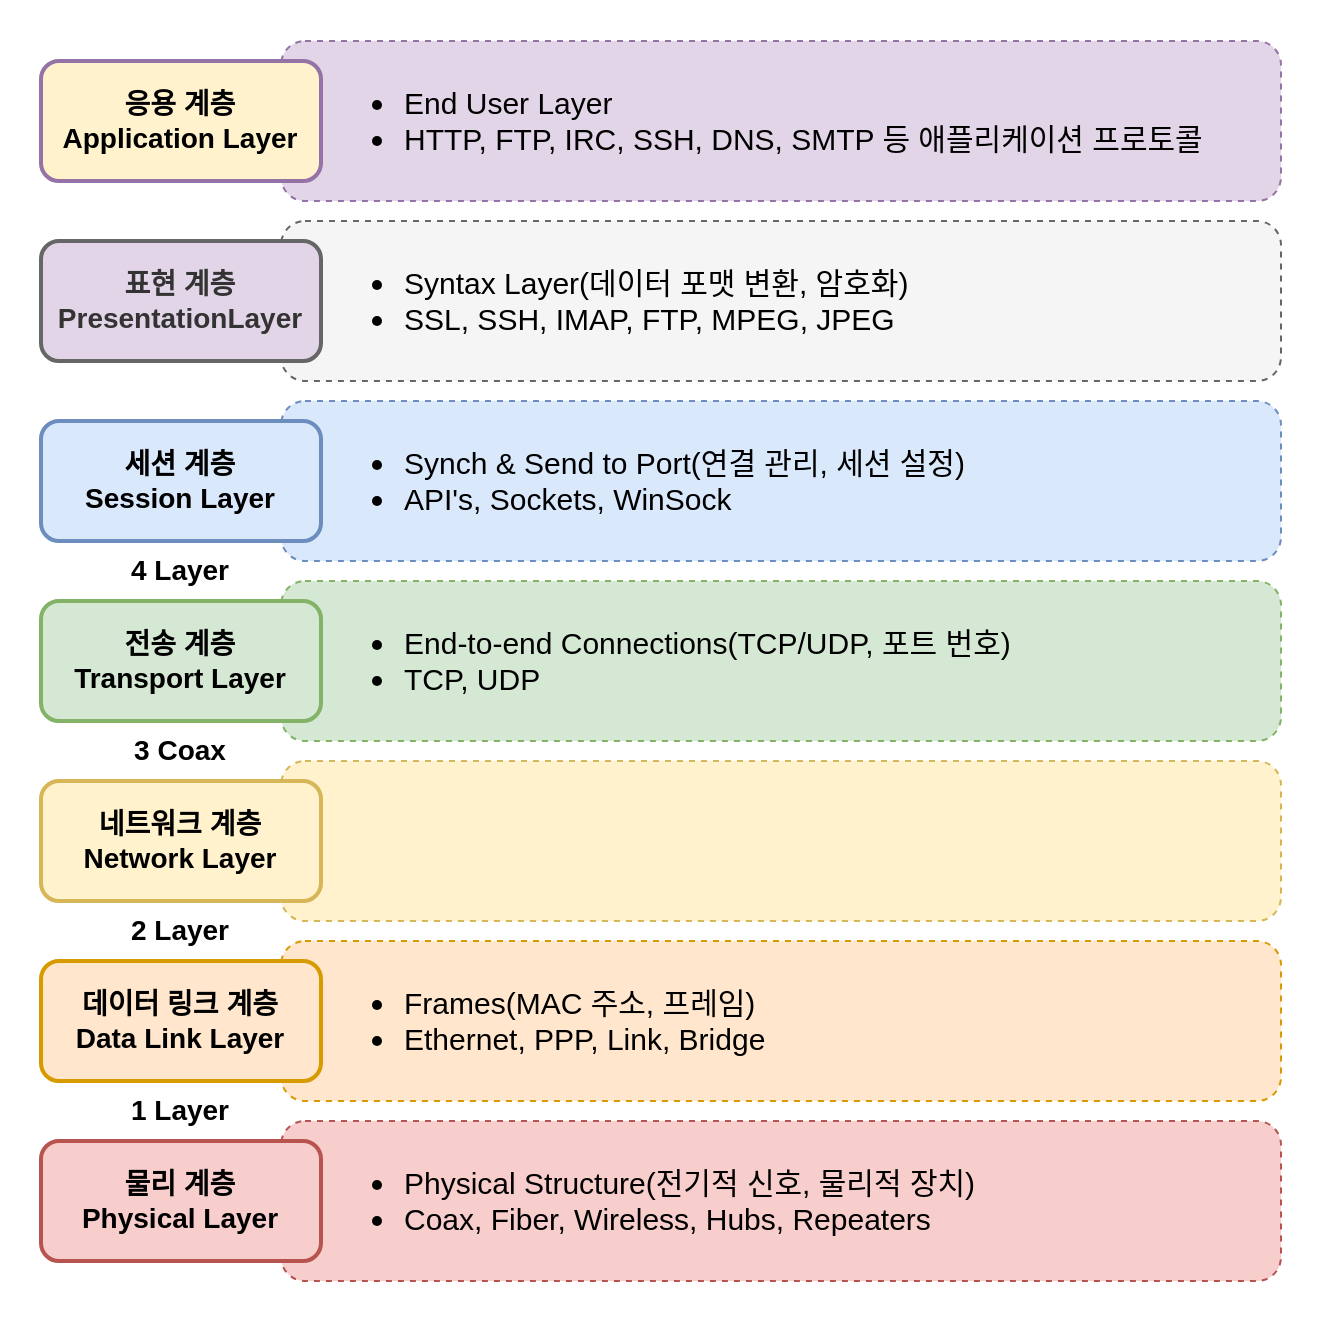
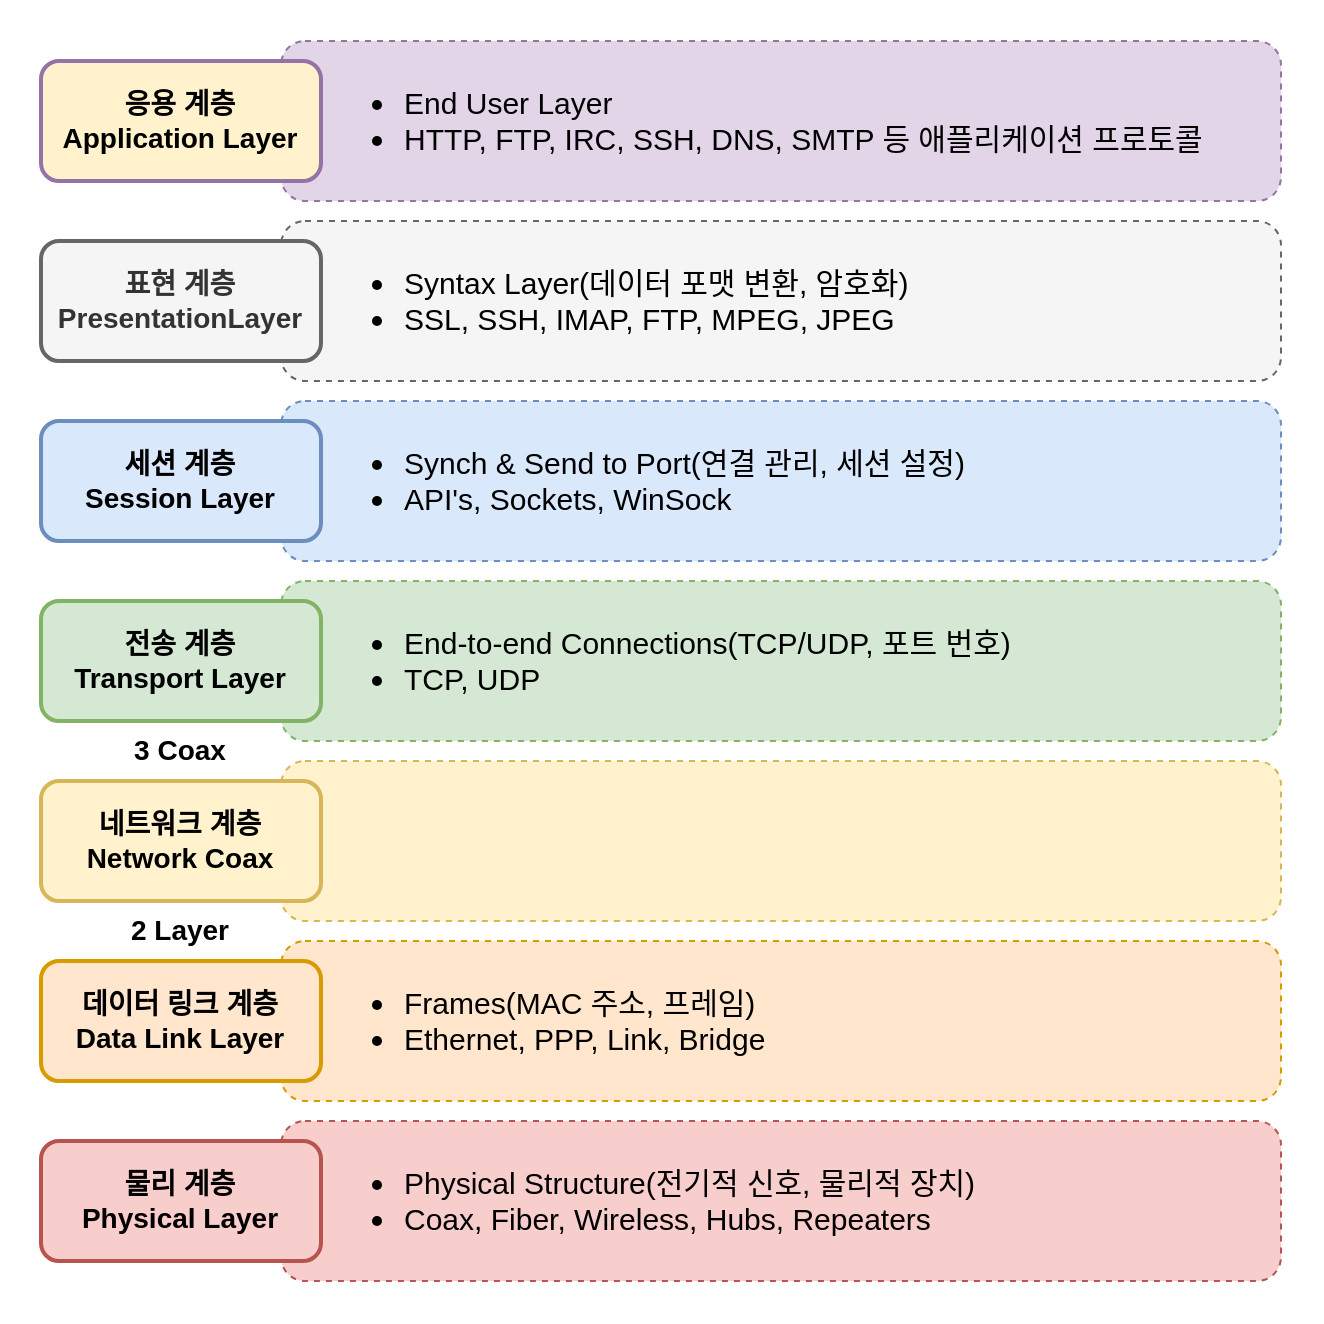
- <mxCell id="15" value="표현 계층&lt;br style=&quot;font-size: 14px;&quot;&gt;PresentationLayer" style="rounded=1;whiteSpace=wrap;html=1;fontStyle=1;fontSize=14;fillColor=#e1d5e7;fontColor=#333333;strokeColor=#666666;strokeWidth=2;" vertex="1" parent="1"><mxGeometry x="20" y="120" width="140" height="60" as="geometry" /></mxCell>
+ <mxCell id="15" value="표현 계층&lt;br style=&quot;font-size: 14px;&quot;&gt;PresentationLayer" style="rounded=1;whiteSpace=wrap;html=1;fontStyle=1;fontSize=14;fillColor=#f5f5f5;fontColor=#333333;strokeColor=#666666;strokeWidth=2;" vertex="1" parent="1"><mxGeometry x="20" y="120" width="140" height="60" as="geometry" /></mxCell>
- <mxCell id="18" value="4 Layer" style="text;html=1;strokeColor=none;fillColor=none;align=center;verticalAlign=middle;whiteSpace=wrap;rounded=0;fontStyle=1;fontSize=14;" vertex="1" parent="1"><mxGeometry x="60" y="270" width="60" height="30" as="geometry" /></mxCell>
- <mxCell id="19" value="네트워크 계층&lt;br style=&quot;font-size: 14px;&quot;&gt;Network Layer" style="rounded=1;whiteSpace=wrap;html=1;fontStyle=1;fontSize=14;fillColor=#fff2cc;strokeColor=#d6b656;strokeWidth=2;" vertex="1" parent="1"><mxGeometry x="20" y="390" width="140" height="60" as="geometry" /></mxCell>
+ <mxCell id="19" value="네트워크 계층&lt;br style=&quot;font-size: 14px;&quot;&gt;Network Coax" style="rounded=1;whiteSpace=wrap;html=1;fontStyle=1;fontSize=14;fillColor=#fff2cc;strokeColor=#d6b656;strokeWidth=2;" vertex="1" parent="1"><mxGeometry x="20" y="390" width="140" height="60" as="geometry" /></mxCell>
- <mxCell id="24" value="1 Layer" style="text;html=1;strokeColor=none;fillColor=none;align=center;verticalAlign=middle;whiteSpace=wrap;rounded=0;fontStyle=1;fontSize=14;" vertex="1" parent="1"><mxGeometry x="60" y="540" width="60" height="30" as="geometry" /></mxCell>
